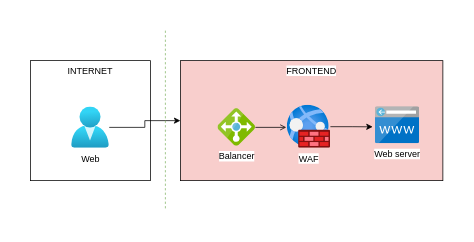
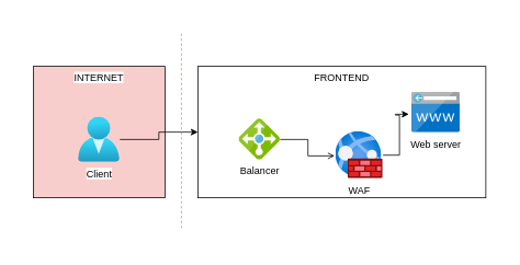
- <mxCell id="3" value="INTERNET" style="whiteSpace=wrap;html=1;labelBackgroundColor=#FFFFFF;sketch=0;align=center;verticalAlign=top;" parent="1" vertex="1"><mxGeometry x="40" y="80" width="160" height="160" as="geometry" /></mxCell>
+ <mxCell id="3" value="INTERNET" style="whiteSpace=wrap;html=1;labelBackgroundColor=#FFFFFF;sketch=0;align=center;verticalAlign=top;fillColor=#f8cecc;" parent="1" vertex="1"><mxGeometry x="40" y="80" width="160" height="160" as="geometry" /></mxCell>
- <mxCell id="4" value="FRONTEND" style="whiteSpace=wrap;html=1;labelBackgroundColor=#FFFFFF;sketch=0;align=center;verticalAlign=top;fillColor=#f8cecc;" parent="1" vertex="1"><mxGeometry x="240" y="80" width="350" height="160" as="geometry" /></mxCell>
+ <mxCell id="4" value="FRONTEND" style="whiteSpace=wrap;html=1;labelBackgroundColor=#FFFFFF;sketch=0;align=center;verticalAlign=top;" parent="1" vertex="1"><mxGeometry x="240" y="80" width="350" height="160" as="geometry" /></mxCell>
- <mxCell id="7" value="Web server" style="sketch=0;aspect=fixed;html=1;points=[];align=center;image;fontSize=12;image=img/lib/mscae/CustomDomain.svg;" parent="1" vertex="1"><mxGeometry x="500" y="141.325" width="58.75" height="49.35" as="geometry" /></mxCell>
+ <mxCell id="7" value="Web server" style="sketch=0;aspect=fixed;html=1;points=[];align=center;image;fontSize=12;image=img/lib/mscae/CustomDomain.svg;" parent="1" vertex="1"><mxGeometry x="500" y="111.325" width="58.75" height="49.35" as="geometry" /></mxCell>
- <mxCell id="9" value="WAF" style="aspect=fixed;html=1;points=[];align=center;image;fontSize=12;image=img/lib/azure2/networking/Web_Application_Firewall_Policies_WAF.svg;" parent="1" vertex="1"><mxGeometry x="382.5" y="139.25" width="57.5" height="57.5" as="geometry" /></mxCell>
+ <mxCell id="9" value="WAF" style="aspect=fixed;html=1;points=[];align=center;image;fontSize=12;image=img/lib/azure2/networking/Web_Application_Firewall_Policies_WAF.svg;" parent="1" vertex="1"><mxGeometry x="407.5" y="159.25" width="57.5" height="57.5" as="geometry" /></mxCell>
- <mxCell id="6" value="Web" style="aspect=fixed;html=1;points=[];align=center;image;fontSize=12;image=img/lib/azure2/identity/Users.svg;" parent="1" vertex="1"><mxGeometry x="94.86" y="141.5" width="50.29" height="55" as="geometry" /></mxCell>
+ <mxCell id="6" value="Client" style="aspect=fixed;html=1;points=[];align=center;image;fontSize=12;image=img/lib/azure2/identity/Users.svg;" parent="1" vertex="1"><mxGeometry x="94.86" y="141.5" width="50.29" height="55" as="geometry" /></mxCell>
